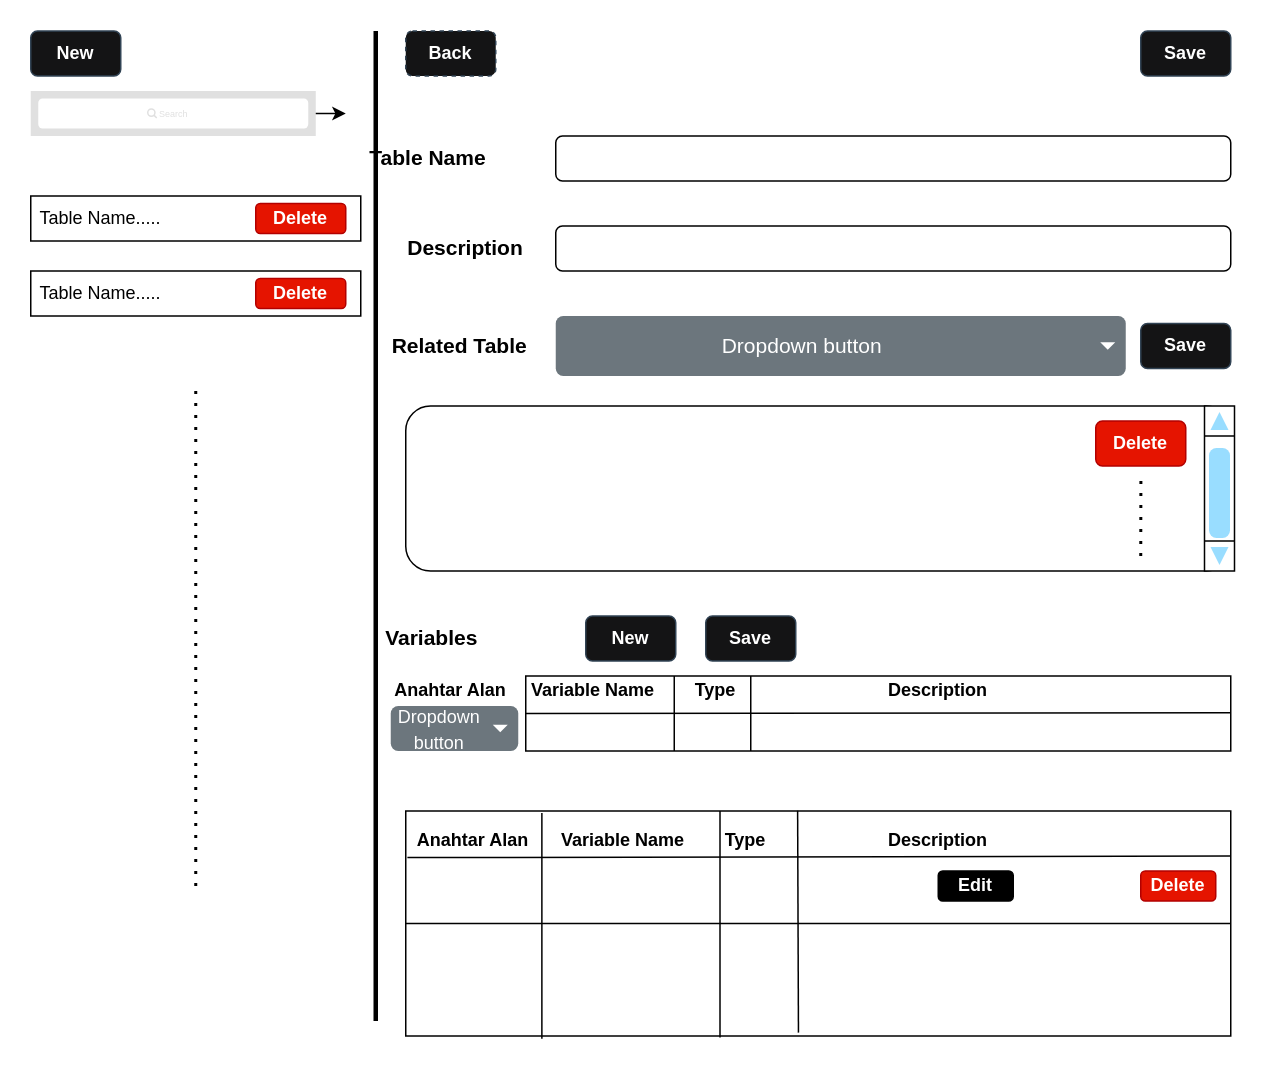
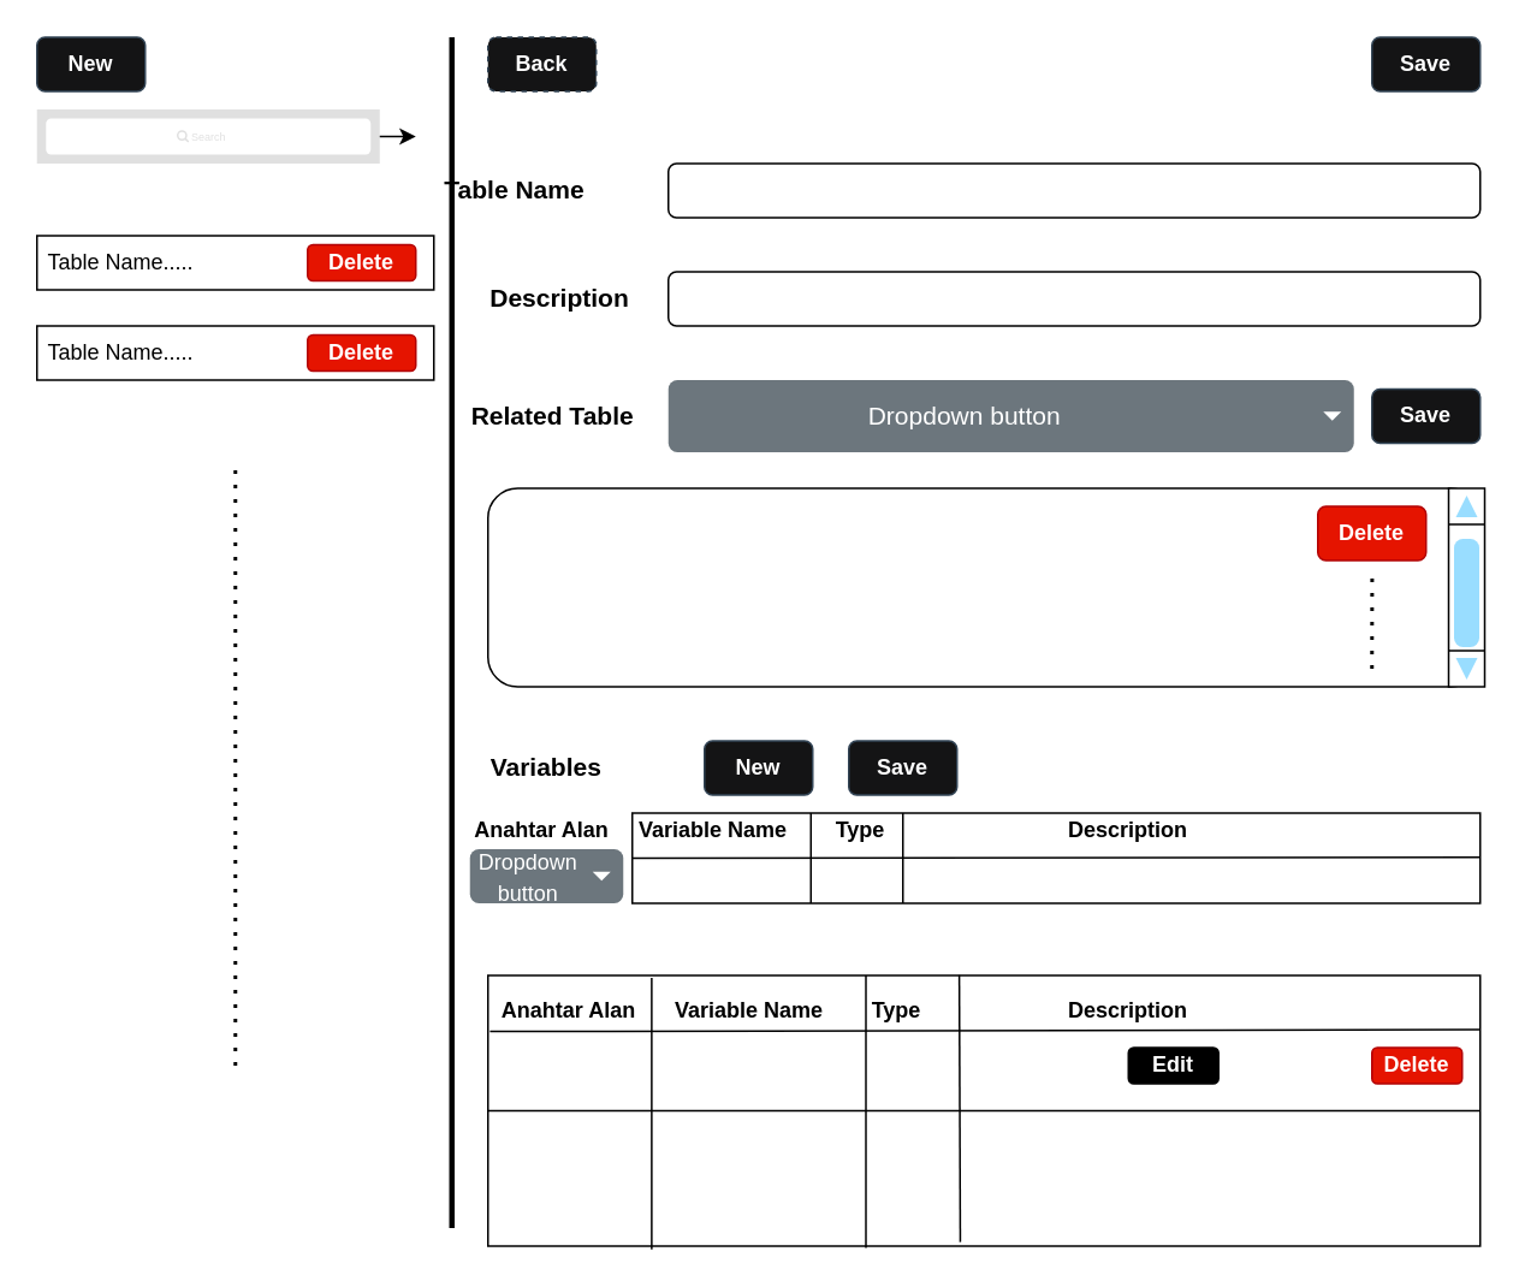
- <mxCell id="24" value="&lt;b&gt;&lt;font style=&quot;font-size: 14px;&quot;&gt;Variables&amp;nbsp; &amp;nbsp; &amp;nbsp; &amp;nbsp; &amp;nbsp;&lt;/font&gt;&lt;/b&gt;" style="text;html=1;align=center;verticalAlign=middle;whiteSpace=wrap;rounded=0;" vertex="1" parent="1"><mxGeometry x="255" y="410" width="100" height="30" as="geometry" /></mxCell>
+ <mxCell id="24" value="&lt;b&gt;&lt;font style=&quot;font-size: 14px;&quot;&gt;Variables&amp;nbsp; &amp;nbsp; &amp;nbsp; &amp;nbsp; &amp;nbsp;&lt;/font&gt;&lt;/b&gt;" style="text;html=1;align=center;verticalAlign=middle;whiteSpace=wrap;rounded=0;" vertex="1" parent="1"><mxGeometry x="270" y="410" width="100" height="30" as="geometry" /></mxCell>
